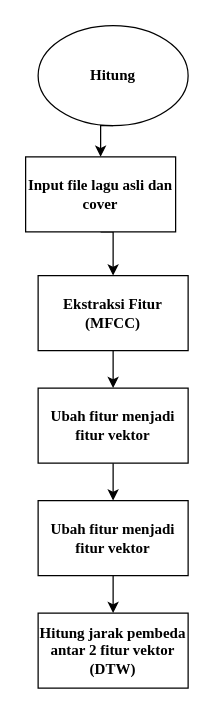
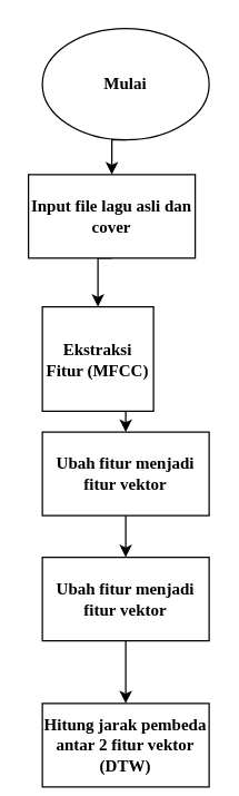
- <mxCell id="3" value="Hitung" style="ellipse;whiteSpace=wrap;html=1;fontFamily=Times New Roman;fontStyle=1" vertex="1" parent="1"><mxGeometry x="30" y="20" width="120" height="80" as="geometry" /></mxCell>
+ <mxCell id="3" value="Mulai" style="ellipse;whiteSpace=wrap;html=1;fontFamily=Times New Roman;fontStyle=1" vertex="1" parent="1"><mxGeometry x="30" y="20" width="120" height="80" as="geometry" /></mxCell>
- <mxCell id="5" value="Ekstraksi Fitur (MFCC)" style="rounded=0;whiteSpace=wrap;html=1;fontFamily=Times New Roman;fontStyle=1" vertex="1" parent="1"><mxGeometry x="30" y="220" width="120" height="60" as="geometry" /></mxCell>
+ <mxCell id="5" value="Ekstraksi Fitur (MFCC)" style="rounded=0;whiteSpace=wrap;html=1;fontFamily=Times New Roman;fontStyle=1" vertex="1" parent="1"><mxGeometry x="30" y="220" width="80" height="75" as="geometry" /></mxCell>
- <mxCell id="12" value="Hitung jarak pembeda antar 2 fitur vektor (DTW)" style="rounded=0;whiteSpace=wrap;html=1;fontFamily=Times New Roman;fontStyle=1" vertex="1" parent="1"><mxGeometry x="30" y="490" width="120" height="60" as="geometry" /></mxCell>
+ <mxCell id="12" value="Hitung jarak pembeda antar 2 fitur vektor (DTW)" style="rounded=0;whiteSpace=wrap;html=1;fontFamily=Times New Roman;fontStyle=1" vertex="1" parent="1"><mxGeometry x="30" y="505" width="120" height="60" as="geometry" /></mxCell>
